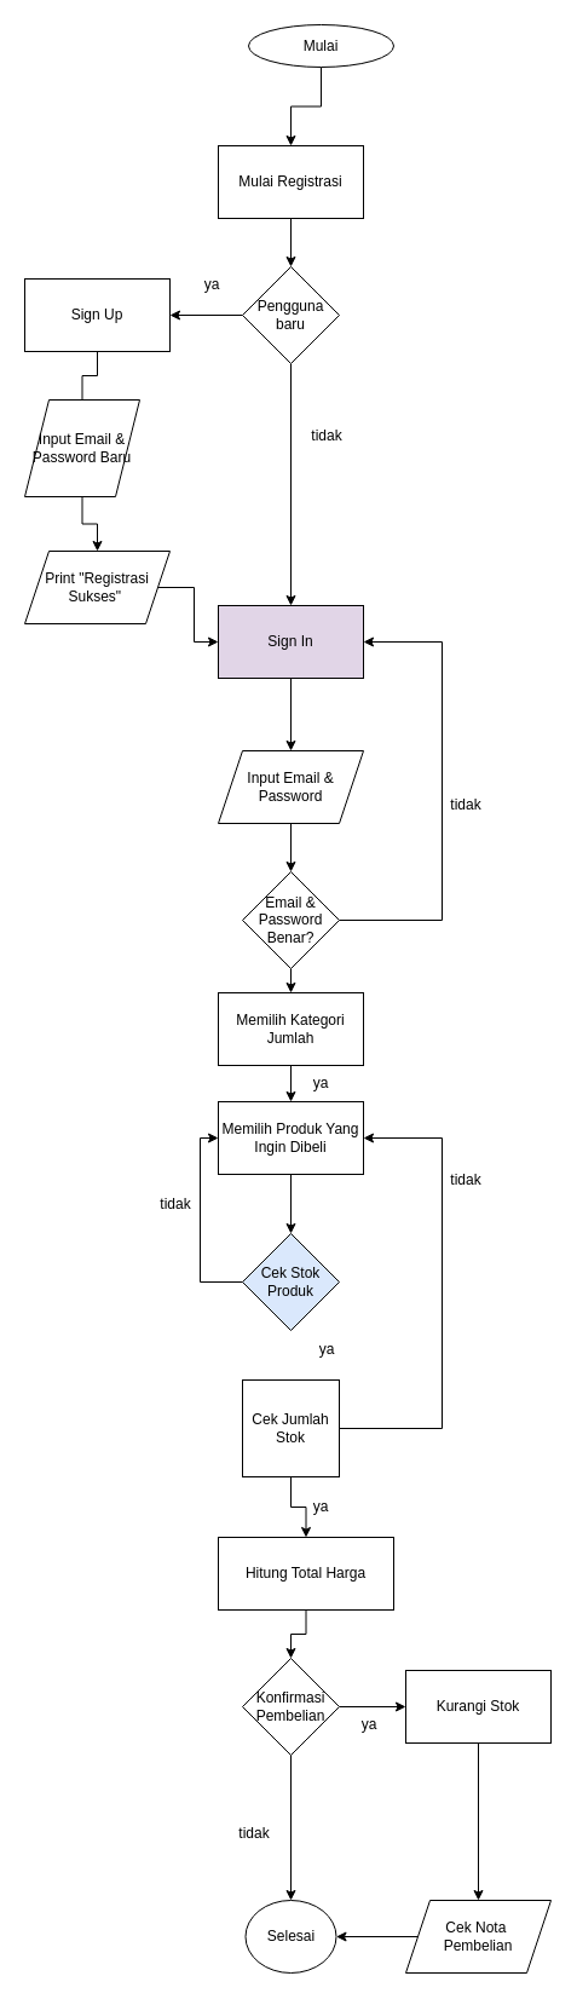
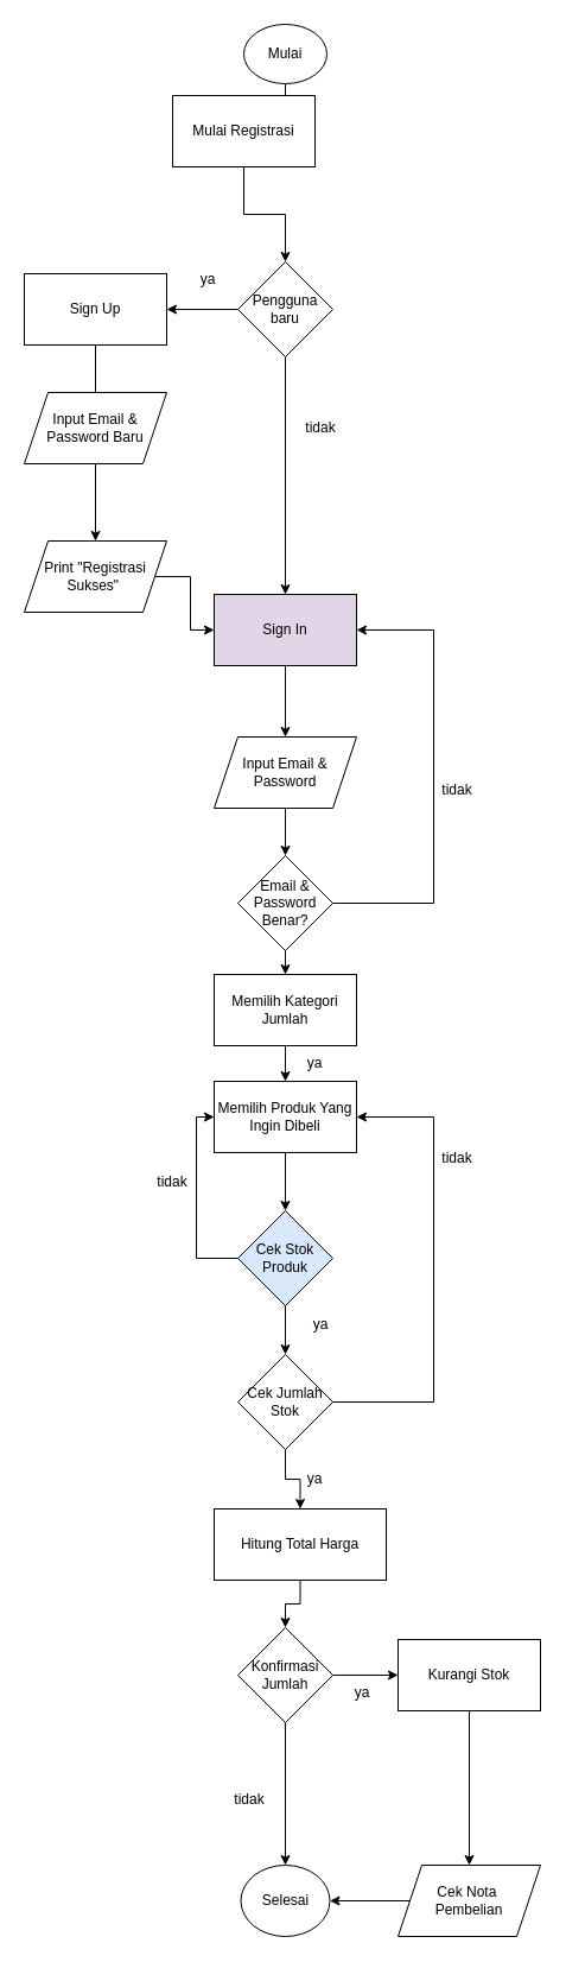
- <mxCell id="3" value="Mulai" style="ellipse;whiteSpace=wrap;html=1;" vertex="1" parent="1"><mxGeometry x="205" y="20" width="120" height="35" as="geometry" /></mxCell>
+ <mxCell id="3" value="Mulai" style="ellipse;whiteSpace=wrap;html=1;" vertex="1" parent="1"><mxGeometry x="205" y="20" width="70" height="50" as="geometry" /></mxCell>
- <mxCell id="5" value="Mulai Registrasi" style="rounded=0;whiteSpace=wrap;html=1;" vertex="1" parent="1"><mxGeometry x="180" y="120" width="120" height="60" as="geometry" /></mxCell>
+ <mxCell id="5" value="Mulai Registrasi" style="rounded=0;whiteSpace=wrap;html=1;" vertex="1" parent="1"><mxGeometry x="145" y="80" width="120" height="60" as="geometry" /></mxCell>
- <mxCell id="12" value="Input Email &amp;amp;&lt;div&gt;Password Baru&lt;/div&gt;" style="shape=parallelogram;perimeter=parallelogramPerimeter;whiteSpace=wrap;html=1;fixedSize=1;rounded=0;" vertex="1" parent="1"><mxGeometry x="20" y="330" width="95" height="80" as="geometry" /></mxCell>
+ <mxCell id="12" value="Input Email &amp;amp;&lt;div&gt;Password Baru&lt;/div&gt;" style="shape=parallelogram;perimeter=parallelogramPerimeter;whiteSpace=wrap;html=1;fixedSize=1;rounded=0;" vertex="1" parent="1"><mxGeometry x="20" y="330" width="120" height="60" as="geometry" /></mxCell>
+ <mxCell id="22" value="" style="edgeStyle=orthogonalEdgeStyle;rounded=0;orthogonalLoop=1;jettySize=auto;html=1;" edge="1" parent="1" source="23" target="25"><mxGeometry relative="1" as="geometry" /></mxCell>
- <mxCell id="25" value="Cek Jumlah Stok" style="whiteSpace=wrap;html=1;rounded=0;" vertex="1" parent="1"><mxGeometry x="200" y="1140" width="80" height="80" as="geometry" /></mxCell>
+ <mxCell id="25" value="Cek Jumlah Stok" style="rhombus;whiteSpace=wrap;html=1;rounded=0;" vertex="1" parent="1"><mxGeometry x="200" y="1140" width="80" height="80" as="geometry" /></mxCell>
- <mxCell id="30" value="Konfirmasi Pembelian" style="rhombus;whiteSpace=wrap;html=1;rounded=0;" vertex="1" parent="1"><mxGeometry x="200" y="1370" width="80" height="80" as="geometry" /></mxCell>
+ <mxCell id="30" value="Konfirmasi Jumlah" style="rhombus;whiteSpace=wrap;html=1;rounded=0;" vertex="1" parent="1"><mxGeometry x="200" y="1370" width="80" height="80" as="geometry" /></mxCell>
